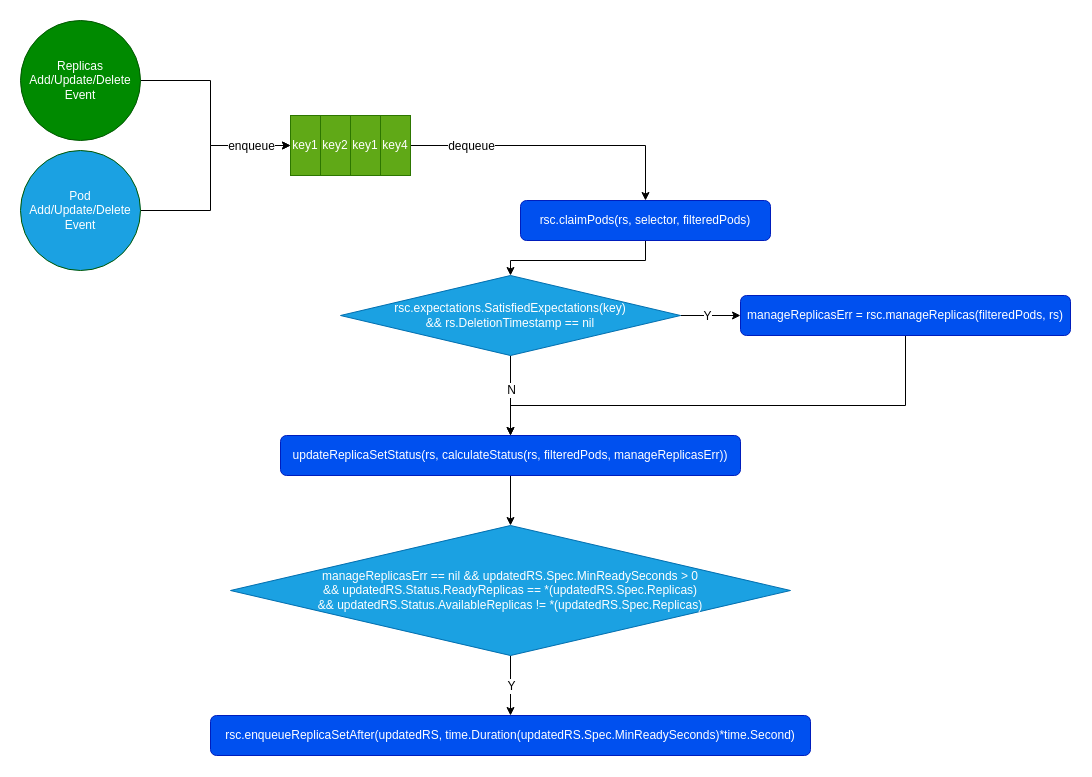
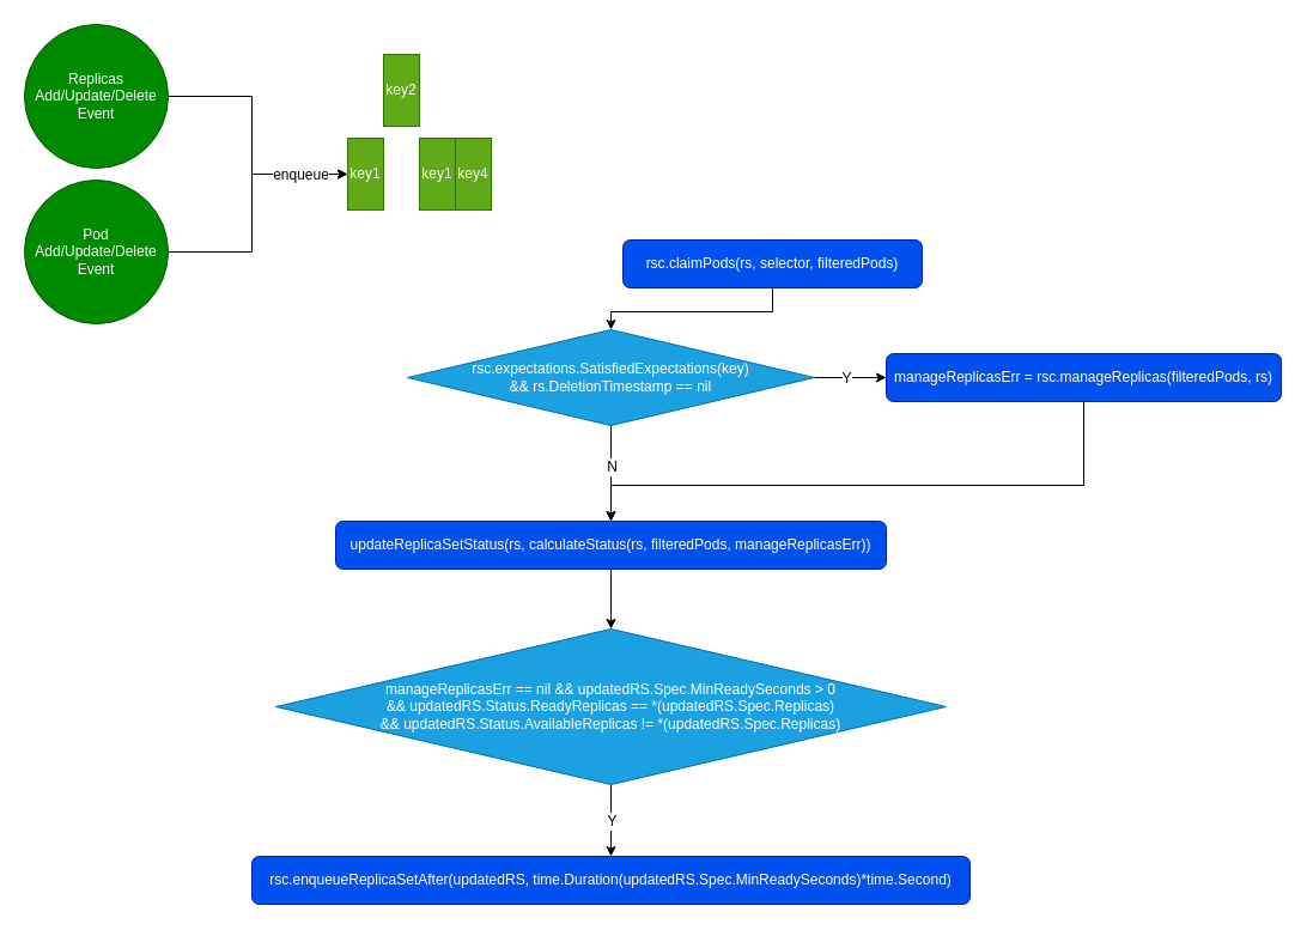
- <mxCell id="3" value="key2" style="rounded=0;whiteSpace=wrap;html=1;fillColor=#60a917;strokeColor=#2D7600;fontColor=#ffffff;" vertex="1" parent="1"><mxGeometry x="320" y="115" width="30" height="60" as="geometry" /></mxCell>
+ <mxCell id="3" value="key2" style="rounded=0;whiteSpace=wrap;html=1;fillColor=#60a917;strokeColor=#2D7600;fontColor=#ffffff;" vertex="1" parent="1"><mxGeometry x="320" y="45" width="30" height="60" as="geometry" /></mxCell>
- <mxCell id="5" style="edgeStyle=orthogonalEdgeStyle;rounded=0;orthogonalLoop=1;jettySize=auto;html=1;fontSize=12;exitX=1;exitY=0.5;exitDx=0;exitDy=0;entryX=0.5;entryY=0;entryDx=0;entryDy=0;" edge="1" parent="1" source="7" target="23"><mxGeometry relative="1" as="geometry" /></mxCell>
- <mxCell id="6" value="dequeue" style="text;html=1;align=center;verticalAlign=middle;resizable=0;points=[];labelBackgroundColor=#ffffff;fontSize=12;" vertex="1" connectable="0" parent="5"><mxGeometry x="-0.692" y="-1" relative="1" as="geometry"><mxPoint x="15" y="-1" as="offset" /></mxGeometry></mxCell>
- <mxCell id="12" value="Pod&lt;br&gt;Add/Update/Delete&lt;br&gt;Event" style="ellipse;whiteSpace=wrap;html=1;aspect=fixed;fillColor=#1ba1e2;strokeColor=#005700;fontColor=#ffffff;" vertex="1" parent="1"><mxGeometry x="20" y="150" width="120" height="120" as="geometry" /></mxCell>
+ <mxCell id="12" value="Pod&lt;br&gt;Add/Update/Delete&lt;br&gt;Event" style="ellipse;whiteSpace=wrap;html=1;aspect=fixed;fillColor=#008a00;strokeColor=#005700;fontColor=#ffffff;" vertex="1" parent="1"><mxGeometry x="20" y="150" width="120" height="120" as="geometry" /></mxCell>
